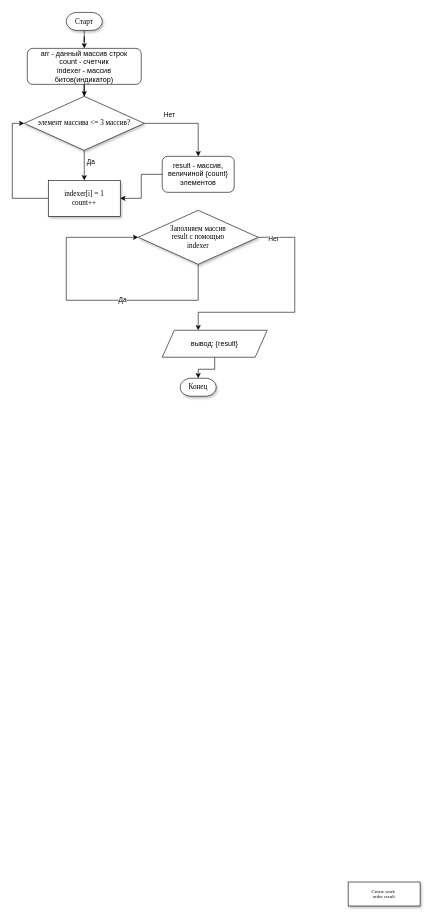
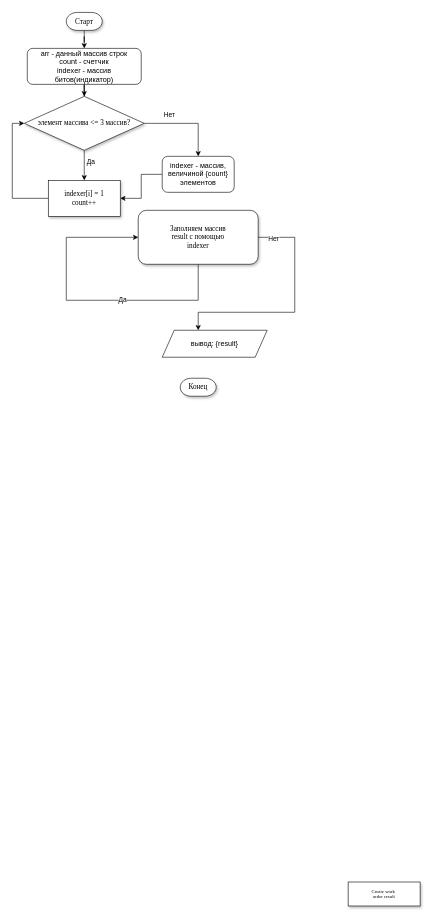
- <mxCell id="15" value="result - массив, величиной {count} элементов" style="rounded=1;whiteSpace=wrap;html=1;" vertex="1" parent="1"><mxGeometry x="270" y="260" width="120" height="60" as="geometry" /></mxCell>
+ <mxCell id="15" value="indexer - массив, величиной {count} элементов" style="rounded=1;whiteSpace=wrap;html=1;" vertex="1" parent="1"><mxGeometry x="270" y="260" width="120" height="60" as="geometry" /></mxCell>
- <mxCell id="20" value="&lt;font style=&quot;font-size: 12px;&quot;&gt;Заполняем массив &lt;br&gt;result с помощью &lt;br&gt;indexer&lt;br&gt;&lt;/font&gt;" style="rhombus;whiteSpace=wrap;html=1;rounded=0;shadow=1;labelBackgroundColor=none;strokeWidth=1;fontFamily=Verdana;fontSize=8;align=center;" vertex="1" parent="1"><mxGeometry x="230" y="350" width="200" height="90" as="geometry" /></mxCell>
+ <mxCell id="20" value="&lt;font style=&quot;font-size: 12px;&quot;&gt;Заполняем массив &lt;br&gt;result с помощью &lt;br&gt;indexer&lt;br&gt;&lt;/font&gt;" style="whiteSpace=wrap;html=1;shadow=1;labelBackgroundColor=none;strokeWidth=1;fontFamily=Verdana;fontSize=8;align=center;rounded=1;" vertex="1" parent="1"><mxGeometry x="230" y="350" width="200" height="90" as="geometry" /></mxCell>
- <mxCell id="21" value="" style="edgeStyle=orthogonalEdgeStyle;rounded=0;orthogonalLoop=1;jettySize=auto;html=1;" edge="1" parent="1" source="22" target="23"><mxGeometry relative="1" as="geometry" /></mxCell>
